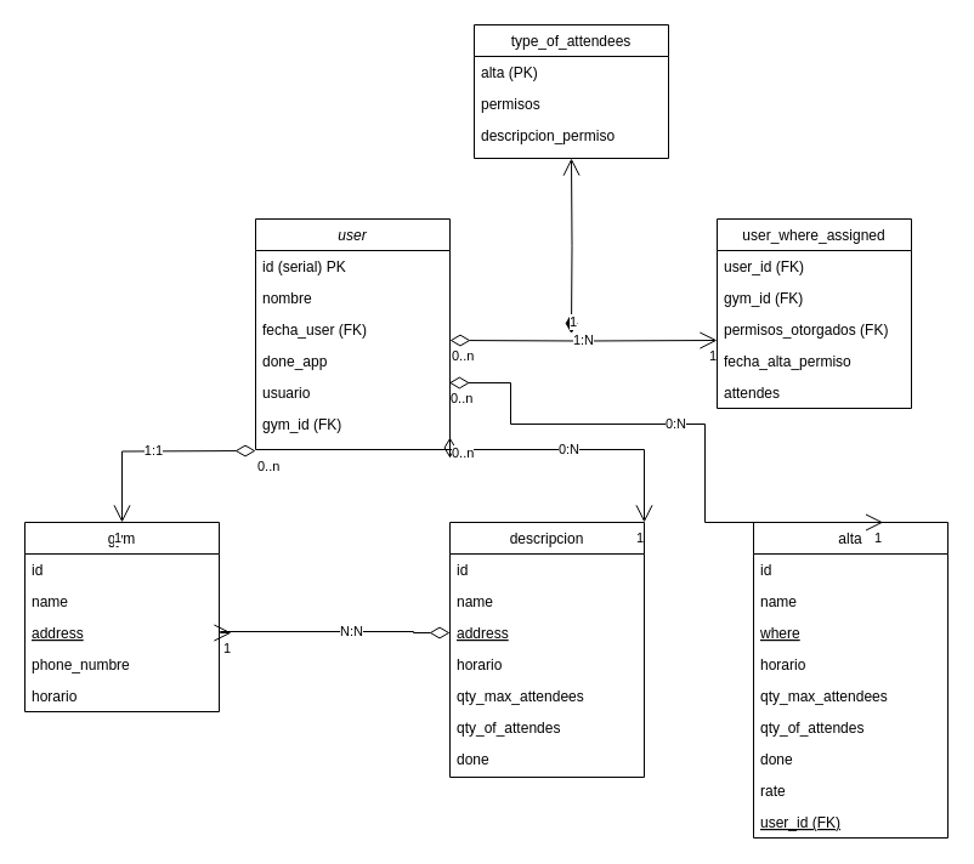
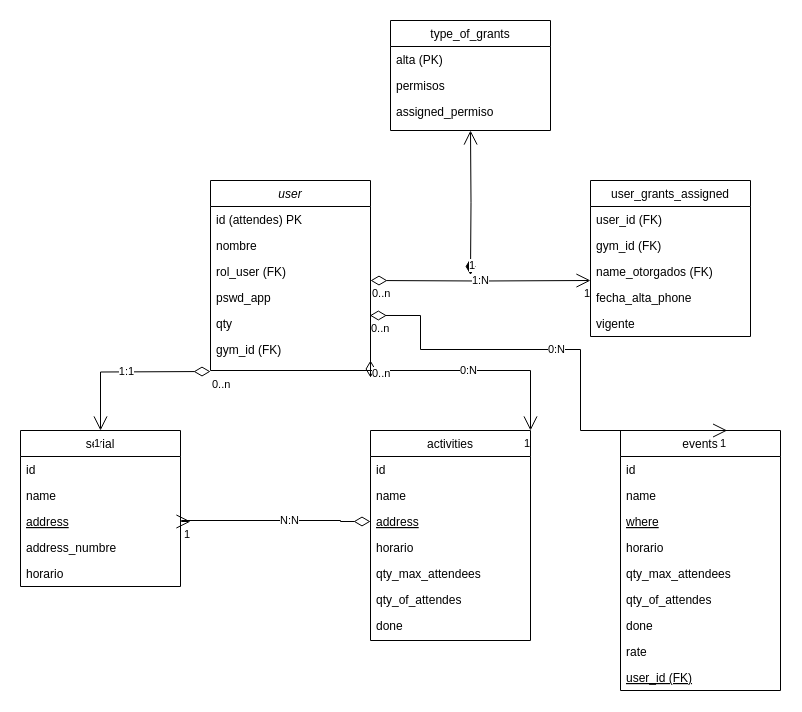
- <mxCell id="21" value="type_of_attendees" style="swimlane;fontStyle=0;align=center;verticalAlign=top;childLayout=stackLayout;horizontal=1;startSize=26;horizontalStack=0;resizeParent=1;resizeLast=0;collapsible=1;marginBottom=0;rounded=0;shadow=0;strokeWidth=1;" parent="1" vertex="1"><mxGeometry x="390" y="20" width="160" height="110" as="geometry"><mxRectangle x="550" y="140" width="160" height="26" as="alternateBounds" /></mxGeometry></mxCell>
+ <mxCell id="21" value="type_of_grants" style="swimlane;fontStyle=0;align=center;verticalAlign=top;childLayout=stackLayout;horizontal=1;startSize=26;horizontalStack=0;resizeParent=1;resizeLast=0;collapsible=1;marginBottom=0;rounded=0;shadow=0;strokeWidth=1;" parent="1" vertex="1"><mxGeometry x="390" y="20" width="160" height="110" as="geometry"><mxRectangle x="550" y="140" width="160" height="26" as="alternateBounds" /></mxGeometry></mxCell>
- <mxCell id="24" value="descripcion_permiso" style="text;align=left;verticalAlign=top;spacingLeft=4;spacingRight=4;overflow=hidden;rotatable=0;points=[[0,0.5],[1,0.5]];portConstraint=eastwest;" vertex="1" parent="21"><mxGeometry y="78" width="160" height="26" as="geometry" /></mxCell>
+ <mxCell id="24" value="assigned_permiso" style="text;align=left;verticalAlign=top;spacingLeft=4;spacingRight=4;overflow=hidden;rotatable=0;points=[[0,0.5],[1,0.5]];portConstraint=eastwest;" vertex="1" parent="21"><mxGeometry y="78" width="160" height="26" as="geometry" /></mxCell>
- <mxCell id="15" value="user_where_assigned" style="swimlane;fontStyle=0;align=center;verticalAlign=top;childLayout=stackLayout;horizontal=1;startSize=26;horizontalStack=0;resizeParent=1;resizeLast=0;collapsible=1;marginBottom=0;rounded=0;shadow=0;strokeWidth=1;" parent="1" vertex="1"><mxGeometry x="590" y="180" width="160" height="156" as="geometry"><mxRectangle x="340" y="380" width="170" height="26" as="alternateBounds" /></mxGeometry></mxCell>
+ <mxCell id="15" value="user_grants_assigned" style="swimlane;fontStyle=0;align=center;verticalAlign=top;childLayout=stackLayout;horizontal=1;startSize=26;horizontalStack=0;resizeParent=1;resizeLast=0;collapsible=1;marginBottom=0;rounded=0;shadow=0;strokeWidth=1;" parent="1" vertex="1"><mxGeometry x="590" y="180" width="160" height="156" as="geometry"><mxRectangle x="340" y="380" width="170" height="26" as="alternateBounds" /></mxGeometry></mxCell>
- <mxCell id="3" value="id (serial) PK" style="text;align=left;verticalAlign=top;spacingLeft=4;spacingRight=4;overflow=hidden;rotatable=0;points=[[0,0.5],[1,0.5]];portConstraint=eastwest;" parent="2" vertex="1"><mxGeometry y="26" width="160" height="26" as="geometry" /></mxCell>
+ <mxCell id="3" value="id (attendes) PK" style="text;align=left;verticalAlign=top;spacingLeft=4;spacingRight=4;overflow=hidden;rotatable=0;points=[[0,0.5],[1,0.5]];portConstraint=eastwest;" parent="2" vertex="1"><mxGeometry y="26" width="160" height="26" as="geometry" /></mxCell>
- <mxCell id="5" value="fecha_user (FK)" style="text;align=left;verticalAlign=top;spacingLeft=4;spacingRight=4;overflow=hidden;rotatable=0;points=[[0,0.5],[1,0.5]];portConstraint=eastwest;rounded=0;shadow=0;html=0;" parent="2" vertex="1"><mxGeometry y="78" width="160" height="26" as="geometry" /></mxCell>
+ <mxCell id="5" value="rol_user (FK)" style="text;align=left;verticalAlign=top;spacingLeft=4;spacingRight=4;overflow=hidden;rotatable=0;points=[[0,0.5],[1,0.5]];portConstraint=eastwest;rounded=0;shadow=0;html=0;" parent="2" vertex="1"><mxGeometry y="78" width="160" height="26" as="geometry" /></mxCell>
- <mxCell id="18" value="permisos_otorgados (FK)" style="text;align=left;verticalAlign=top;spacingLeft=4;spacingRight=4;overflow=hidden;rotatable=0;points=[[0,0.5],[1,0.5]];portConstraint=eastwest;rounded=0;shadow=0;html=0;" vertex="1" parent="15"><mxGeometry y="78" width="160" height="26" as="geometry" /></mxCell>
+ <mxCell id="18" value="name_otorgados (FK)" style="text;align=left;verticalAlign=top;spacingLeft=4;spacingRight=4;overflow=hidden;rotatable=0;points=[[0,0.5],[1,0.5]];portConstraint=eastwest;rounded=0;shadow=0;html=0;" vertex="1" parent="15"><mxGeometry y="78" width="160" height="26" as="geometry" /></mxCell>
- <mxCell id="6" value="done_app" style="text;align=left;verticalAlign=top;spacingLeft=4;spacingRight=4;overflow=hidden;rotatable=0;points=[[0,0.5],[1,0.5]];portConstraint=eastwest;rounded=0;shadow=0;html=0;" vertex="1" parent="2"><mxGeometry y="104" width="160" height="26" as="geometry" /></mxCell>
+ <mxCell id="6" value="pswd_app" style="text;align=left;verticalAlign=top;spacingLeft=4;spacingRight=4;overflow=hidden;rotatable=0;points=[[0,0.5],[1,0.5]];portConstraint=eastwest;rounded=0;shadow=0;html=0;" vertex="1" parent="2"><mxGeometry y="104" width="160" height="26" as="geometry" /></mxCell>
- <mxCell id="19" value="fecha_alta_permiso" style="text;align=left;verticalAlign=top;spacingLeft=4;spacingRight=4;overflow=hidden;rotatable=0;points=[[0,0.5],[1,0.5]];portConstraint=eastwest;rounded=0;shadow=0;html=0;" parent="15" vertex="1"><mxGeometry y="104" width="160" height="26" as="geometry" /></mxCell>
+ <mxCell id="19" value="fecha_alta_phone" style="text;align=left;verticalAlign=top;spacingLeft=4;spacingRight=4;overflow=hidden;rotatable=0;points=[[0,0.5],[1,0.5]];portConstraint=eastwest;rounded=0;shadow=0;html=0;" parent="15" vertex="1"><mxGeometry y="104" width="160" height="26" as="geometry" /></mxCell>
- <mxCell id="7" value="usuario " style="text;align=left;verticalAlign=top;spacingLeft=4;spacingRight=4;overflow=hidden;rotatable=0;points=[[0,0.5],[1,0.5]];portConstraint=eastwest;rounded=0;shadow=0;html=0;" parent="2" vertex="1"><mxGeometry y="130" width="160" height="26" as="geometry" /></mxCell>
+ <mxCell id="7" value="qty " style="text;align=left;verticalAlign=top;spacingLeft=4;spacingRight=4;overflow=hidden;rotatable=0;points=[[0,0.5],[1,0.5]];portConstraint=eastwest;rounded=0;shadow=0;html=0;" parent="2" vertex="1"><mxGeometry y="130" width="160" height="26" as="geometry" /></mxCell>
- <mxCell id="20" value="attendes" style="text;align=left;verticalAlign=top;spacingLeft=4;spacingRight=4;overflow=hidden;rotatable=0;points=[[0,0.5],[1,0.5]];portConstraint=eastwest;rounded=0;shadow=0;html=0;" parent="15" vertex="1"><mxGeometry y="130" width="160" height="26" as="geometry" /></mxCell>
+ <mxCell id="20" value="vigente" style="text;align=left;verticalAlign=top;spacingLeft=4;spacingRight=4;overflow=hidden;rotatable=0;points=[[0,0.5],[1,0.5]];portConstraint=eastwest;rounded=0;shadow=0;html=0;" parent="15" vertex="1"><mxGeometry y="130" width="160" height="26" as="geometry" /></mxCell>
- <mxCell id="9" value="gym" style="swimlane;fontStyle=0;align=center;verticalAlign=top;childLayout=stackLayout;horizontal=1;startSize=26;horizontalStack=0;resizeParent=1;resizeLast=0;collapsible=1;marginBottom=0;rounded=0;shadow=0;strokeWidth=1;" parent="1" vertex="1"><mxGeometry x="20" y="430" width="160" height="156" as="geometry"><mxRectangle x="130" y="380" width="160" height="26" as="alternateBounds" /></mxGeometry></mxCell>
+ <mxCell id="9" value="serial" style="swimlane;fontStyle=0;align=center;verticalAlign=top;childLayout=stackLayout;horizontal=1;startSize=26;horizontalStack=0;resizeParent=1;resizeLast=0;collapsible=1;marginBottom=0;rounded=0;shadow=0;strokeWidth=1;" parent="1" vertex="1"><mxGeometry x="20" y="430" width="160" height="156" as="geometry"><mxRectangle x="130" y="380" width="160" height="26" as="alternateBounds" /></mxGeometry></mxCell>
- <mxCell id="25" value="descripcion" style="swimlane;fontStyle=0;align=center;verticalAlign=top;childLayout=stackLayout;horizontal=1;startSize=26;horizontalStack=0;resizeParent=1;resizeLast=0;collapsible=1;marginBottom=0;rounded=0;shadow=0;strokeWidth=1;" vertex="1" parent="1"><mxGeometry x="370" y="430" width="160" height="210" as="geometry"><mxRectangle x="130" y="380" width="160" height="26" as="alternateBounds" /></mxGeometry></mxCell>
+ <mxCell id="25" value="activities" style="swimlane;fontStyle=0;align=center;verticalAlign=top;childLayout=stackLayout;horizontal=1;startSize=26;horizontalStack=0;resizeParent=1;resizeLast=0;collapsible=1;marginBottom=0;rounded=0;shadow=0;strokeWidth=1;" vertex="1" parent="1"><mxGeometry x="370" y="430" width="160" height="210" as="geometry"><mxRectangle x="130" y="380" width="160" height="26" as="alternateBounds" /></mxGeometry></mxCell>
- <mxCell id="33" value="alta" style="swimlane;fontStyle=0;align=center;verticalAlign=top;childLayout=stackLayout;horizontal=1;startSize=26;horizontalStack=0;resizeParent=1;resizeLast=0;collapsible=1;marginBottom=0;rounded=0;shadow=0;strokeWidth=1;" vertex="1" parent="1"><mxGeometry x="620" y="430" width="160" height="260" as="geometry"><mxRectangle x="130" y="380" width="160" height="26" as="alternateBounds" /></mxGeometry></mxCell>
+ <mxCell id="33" value="events" style="swimlane;fontStyle=0;align=center;verticalAlign=top;childLayout=stackLayout;horizontal=1;startSize=26;horizontalStack=0;resizeParent=1;resizeLast=0;collapsible=1;marginBottom=0;rounded=0;shadow=0;strokeWidth=1;" vertex="1" parent="1"><mxGeometry x="620" y="430" width="160" height="260" as="geometry"><mxRectangle x="130" y="380" width="160" height="26" as="alternateBounds" /></mxGeometry></mxCell>
- <mxCell id="13" value="phone_numbre" style="text;align=left;verticalAlign=top;spacingLeft=4;spacingRight=4;overflow=hidden;rotatable=0;points=[[0,0.5],[1,0.5]];portConstraint=eastwest;" vertex="1" parent="9"><mxGeometry y="104" width="160" height="26" as="geometry" /></mxCell>
+ <mxCell id="13" value="address_numbre" style="text;align=left;verticalAlign=top;spacingLeft=4;spacingRight=4;overflow=hidden;rotatable=0;points=[[0,0.5],[1,0.5]];portConstraint=eastwest;" vertex="1" parent="9"><mxGeometry y="104" width="160" height="26" as="geometry" /></mxCell>
